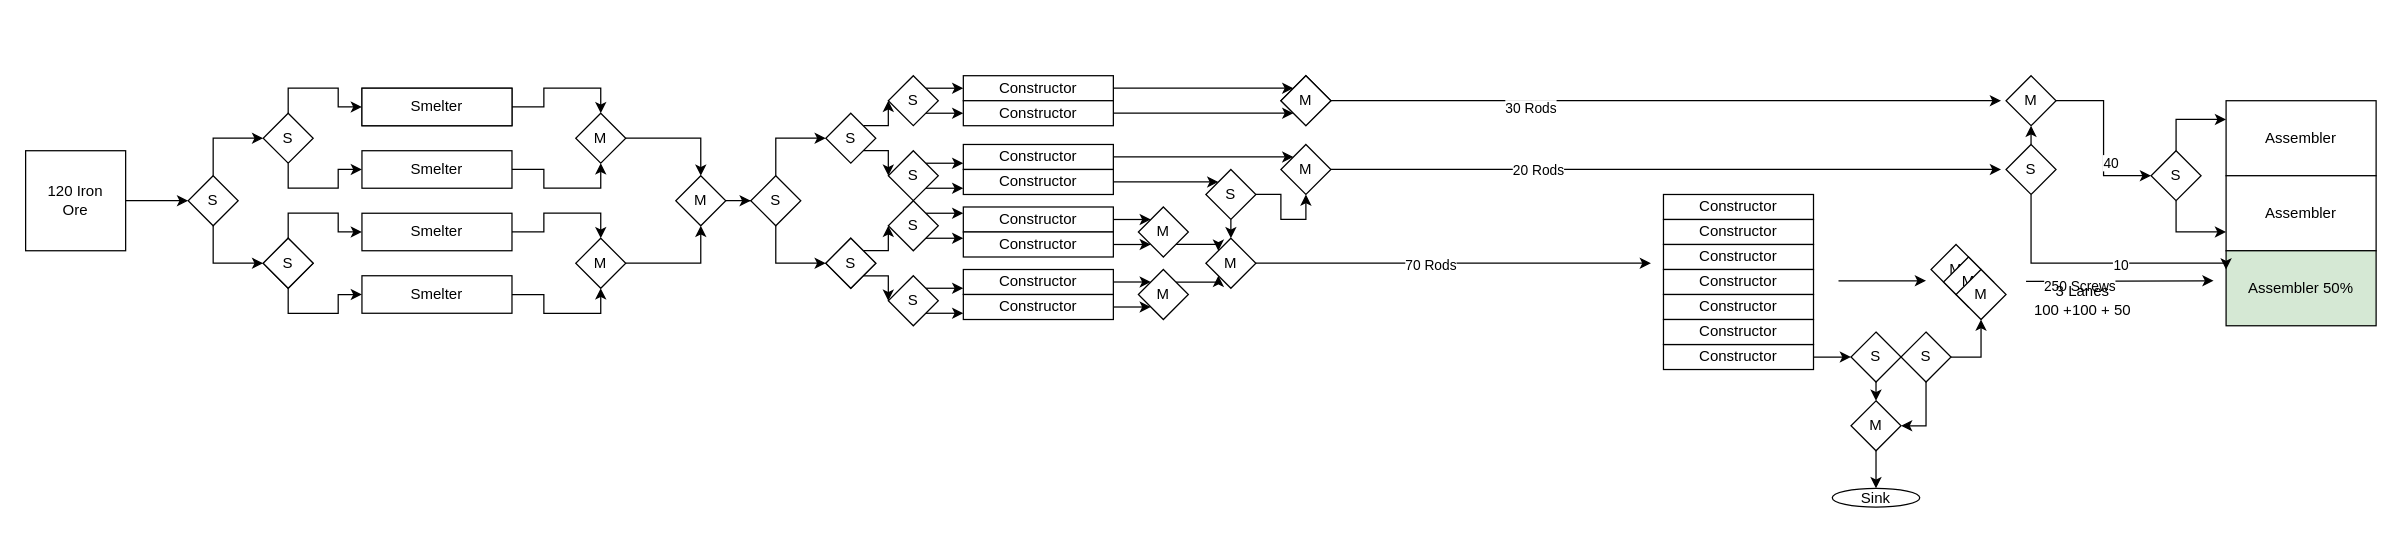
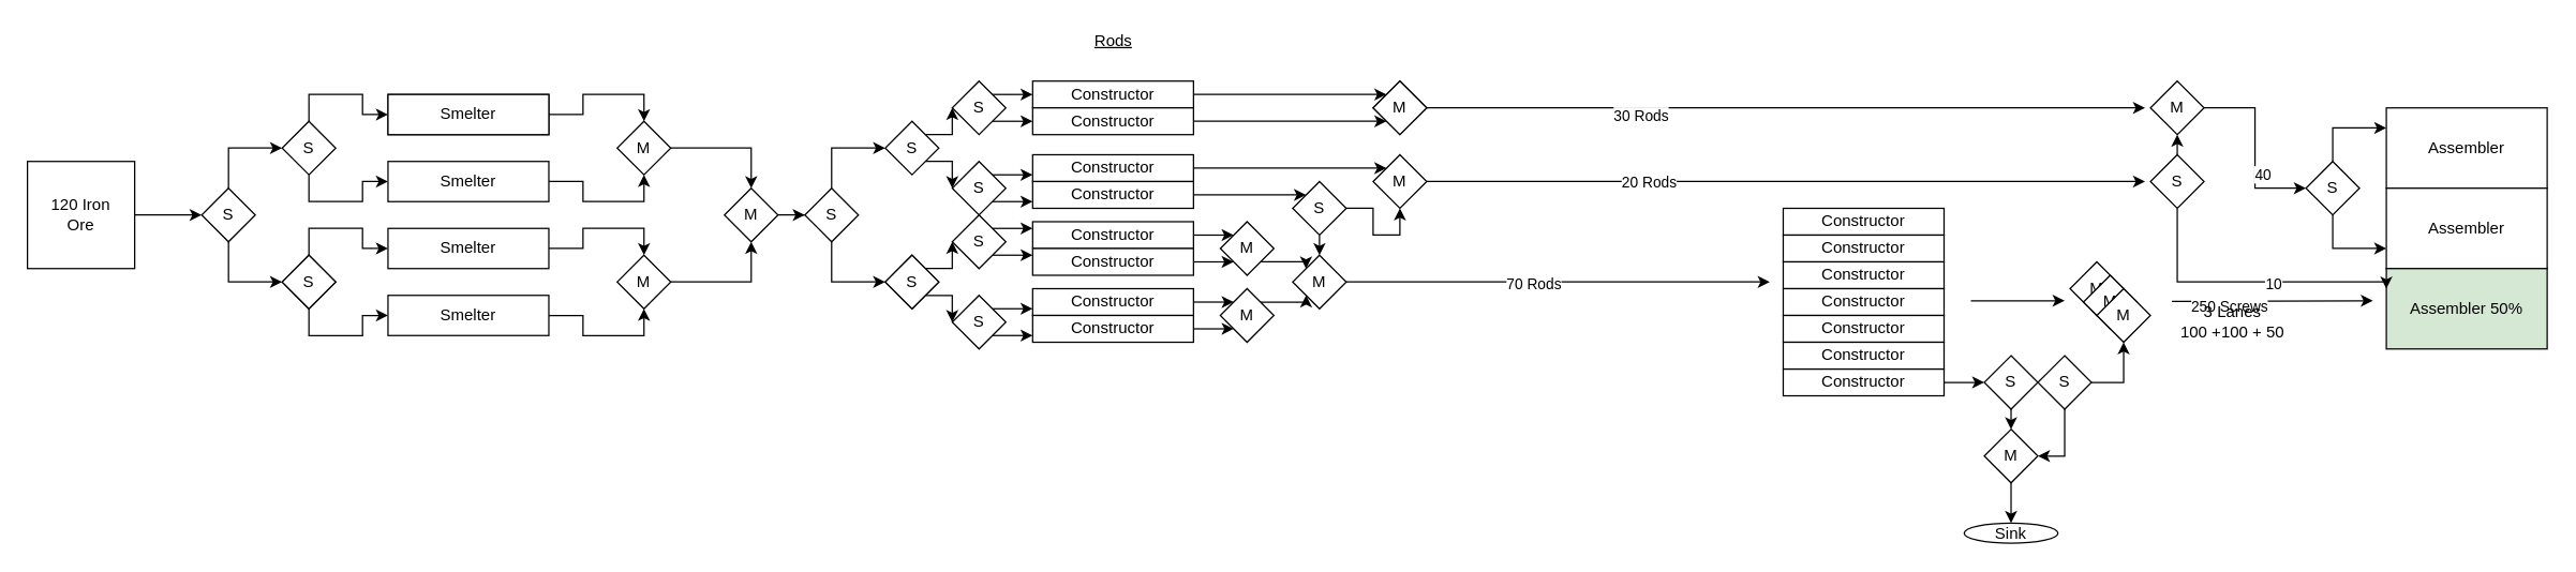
+ <mxCell id="67" value="Rods" style="text;html=1;align=center;verticalAlign=middle;resizable=0;points=[];autosize=1;fontStyle=4" parent="1" vertex="1"><mxGeometry x="805" y="20" width="50" height="20" as="geometry" /></mxCell>
